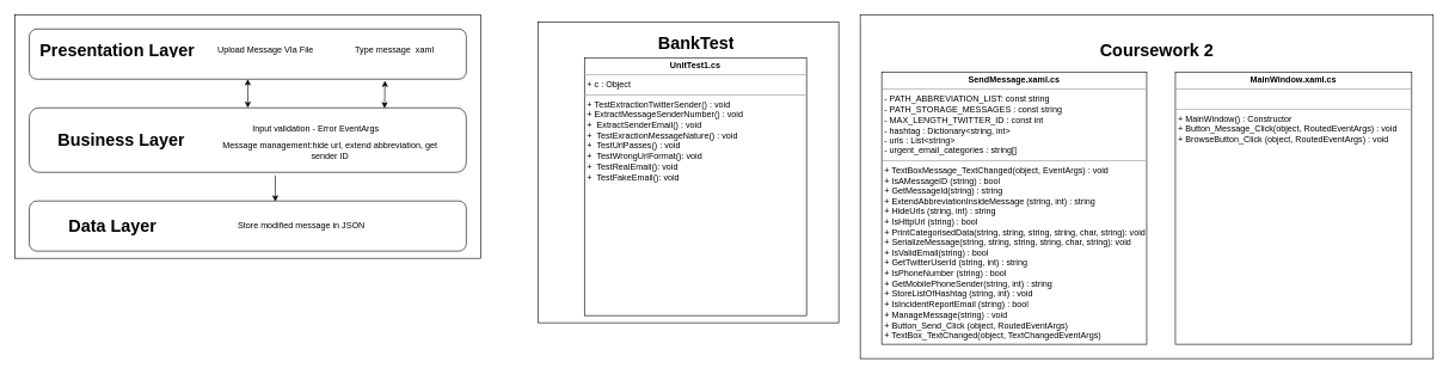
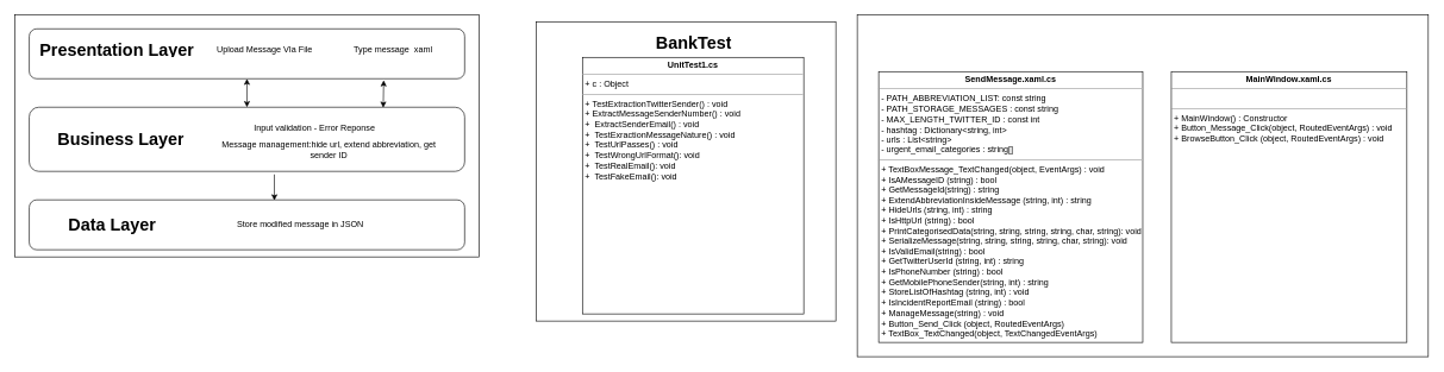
- <mxCell id="23" value="&lt;h1&gt;Coursework 2&lt;br&gt;&lt;/h1&gt;" style="text;html=1;strokeColor=none;fillColor=none;spacing=5;spacingTop=-20;whiteSpace=wrap;overflow=hidden;rounded=0;" vertex="1" parent="1"><mxGeometry x="1530" y="50" width="177.5" height="30" as="geometry" /></mxCell>
- <mxCell id="11" value="Input validation - Error EventArgs" style="text;html=1;strokeColor=none;fillColor=none;align=center;verticalAlign=middle;whiteSpace=wrap;rounded=0;" vertex="1" parent="1"><mxGeometry x="300" y="170" width="280" height="20" as="geometry" /></mxCell>
+ <mxCell id="11" value="Input validation - Error Reponse" style="text;html=1;strokeColor=none;fillColor=none;align=center;verticalAlign=middle;whiteSpace=wrap;rounded=0;" vertex="1" parent="1"><mxGeometry x="300" y="170" width="280" height="20" as="geometry" /></mxCell>
